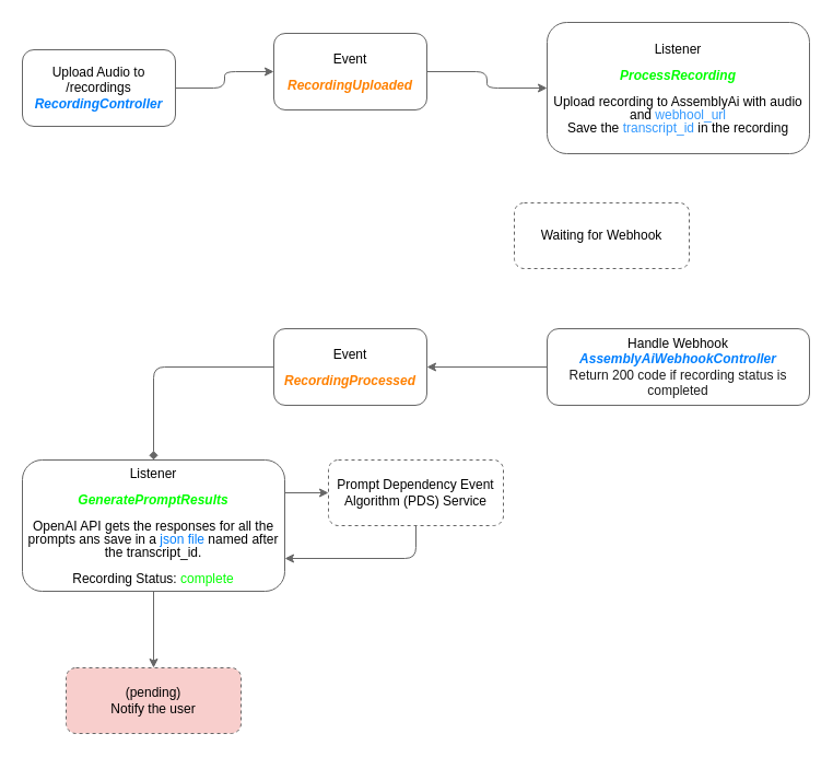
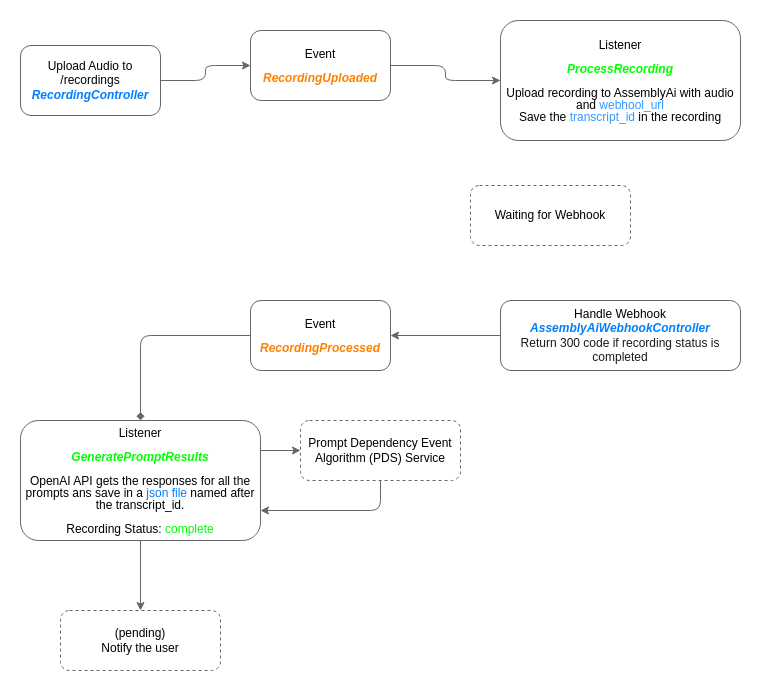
- <mxCell id="7" value="Handle Webhook&lt;br&gt;&lt;font style=&quot;&quot;&gt;&lt;font style=&quot;font-weight: bold;&quot; color=&quot;#007fff&quot;&gt;&lt;i&gt;AssemblyAiWebhookController&lt;/i&gt;&lt;/font&gt;&lt;br&gt;&lt;font color=&quot;#1a1a1a&quot;&gt;Return 200 code if recording status is completed&lt;/font&gt;&lt;br&gt;&lt;/font&gt;" style="rounded=1;whiteSpace=wrap;html=1;strokeColor=#666666;shadow=0;" parent="1" vertex="1"><mxGeometry x="500" y="300" width="240" height="70" as="geometry" /></mxCell>
+ <mxCell id="7" value="Handle Webhook&lt;br&gt;&lt;font style=&quot;&quot;&gt;&lt;font style=&quot;font-weight: bold;&quot; color=&quot;#007fff&quot;&gt;&lt;i&gt;AssemblyAiWebhookController&lt;/i&gt;&lt;/font&gt;&lt;br&gt;&lt;font color=&quot;#1a1a1a&quot;&gt;Return 300 code if recording status is completed&lt;/font&gt;&lt;br&gt;&lt;/font&gt;" style="rounded=1;whiteSpace=wrap;html=1;strokeColor=#666666;shadow=0;" parent="1" vertex="1"><mxGeometry x="500" y="300" width="240" height="70" as="geometry" /></mxCell>
- <mxCell id="17" value="(pending)&lt;br&gt;Notify the user" style="rounded=1;whiteSpace=wrap;html=1;dashed=1;strokeWidth=1;strokeColor=#666666;shadow=0;fillColor=#f8cecc;" vertex="1" parent="1"><mxGeometry x="60" y="610" width="160" height="60" as="geometry" /></mxCell>
+ <mxCell id="17" value="(pending)&lt;br&gt;Notify the user" style="rounded=1;whiteSpace=wrap;html=1;dashed=1;strokeWidth=1;strokeColor=#666666;shadow=0;" vertex="1" parent="1"><mxGeometry x="60" y="610" width="160" height="60" as="geometry" /></mxCell>
